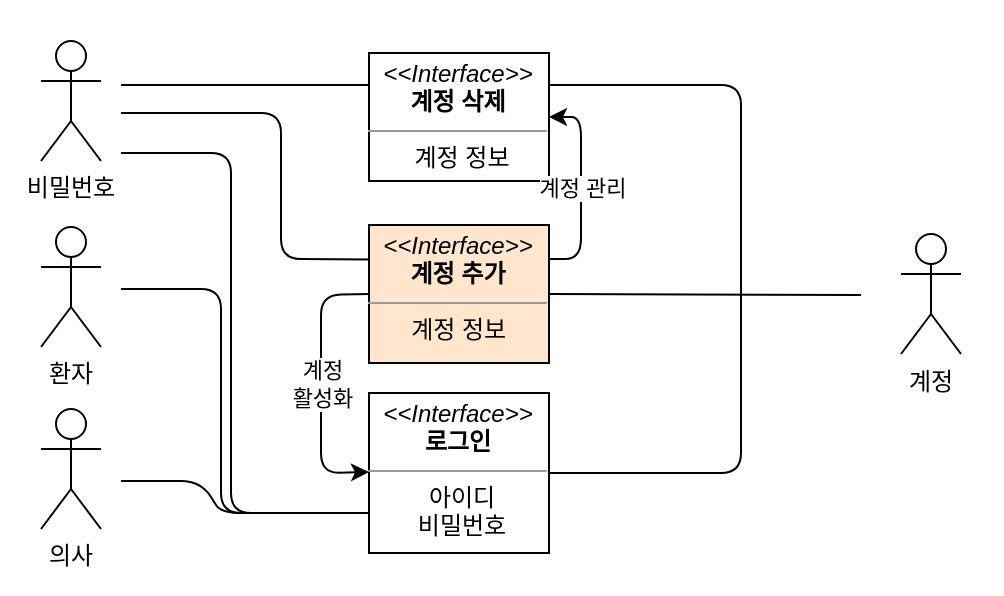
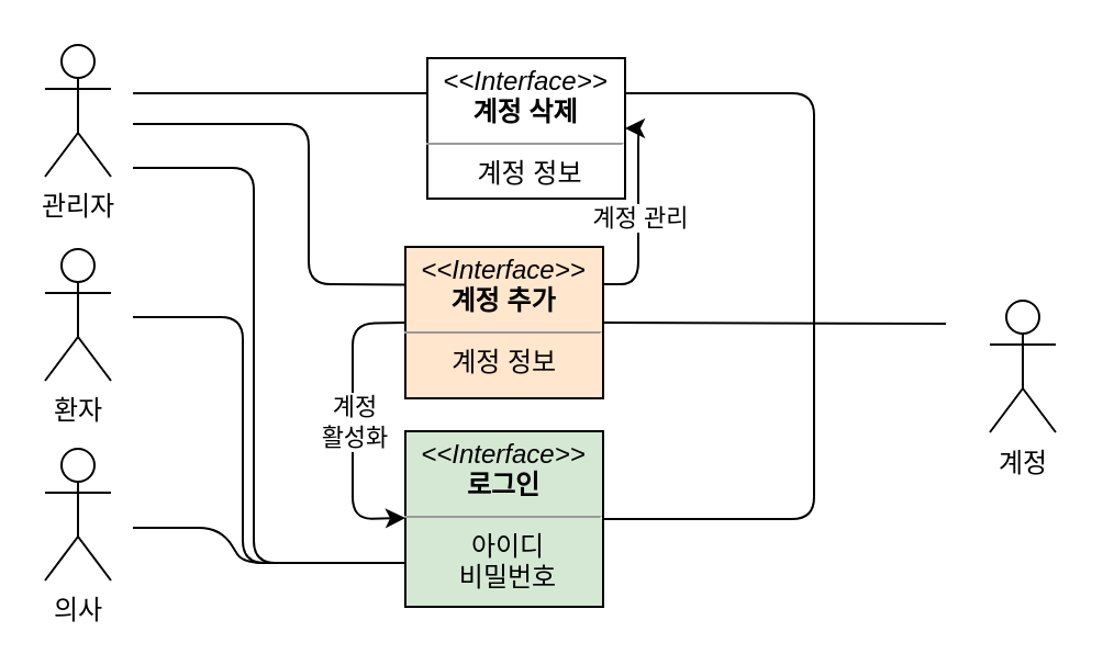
- <mxCell id="6" value="&lt;p style=&quot;margin: 4px 0px 0px&quot;&gt;&lt;i&gt;&amp;lt;&amp;lt;Interface&amp;gt;&amp;gt;&lt;/i&gt;&lt;br&gt;&lt;b&gt;계정 삭제&lt;/b&gt;&lt;/p&gt;&lt;hr size=&quot;1&quot;&gt;&lt;p style=&quot;margin: 0px ; margin-left: 4px&quot;&gt;계정 정보&lt;/p&gt;" style="verticalAlign=top;align=center;overflow=fill;fontSize=12;fontFamily=Helvetica;html=1;" vertex="1" parent="1"><mxGeometry x="184" y="26" width="90" height="64" as="geometry" /></mxCell>
+ <mxCell id="6" value="&lt;p style=&quot;margin: 4px 0px 0px&quot;&gt;&lt;i&gt;&amp;lt;&amp;lt;Interface&amp;gt;&amp;gt;&lt;/i&gt;&lt;br&gt;&lt;b&gt;계정 삭제&lt;/b&gt;&lt;/p&gt;&lt;hr size=&quot;1&quot;&gt;&lt;p style=&quot;margin: 0px ; margin-left: 4px&quot;&gt;계정 정보&lt;/p&gt;" style="verticalAlign=top;align=center;overflow=fill;fontSize=12;fontFamily=Helvetica;html=1;" vertex="1" parent="1"><mxGeometry x="194" y="26" width="90" height="64" as="geometry" /></mxCell>
- <mxCell id="2" value="비밀번호" style="shape=umlActor;verticalLabelPosition=bottom;verticalAlign=top;html=1;outlineConnect=0;" vertex="1" parent="1"><mxGeometry x="20" y="20" width="30" height="60" as="geometry" /></mxCell>
+ <mxCell id="2" value="관리자" style="shape=umlActor;verticalLabelPosition=bottom;verticalAlign=top;html=1;outlineConnect=0;" vertex="1" parent="1"><mxGeometry x="20" y="20" width="30" height="60" as="geometry" /></mxCell>
- <mxCell id="4" value="계정" style="shape=umlActor;verticalLabelPosition=bottom;verticalAlign=top;html=1;outlineConnect=0;" vertex="1" parent="1"><mxGeometry x="450" y="116.5" width="30" height="60" as="geometry" /></mxCell>
+ <mxCell id="4" value="계정" style="shape=umlActor;verticalLabelPosition=bottom;verticalAlign=top;html=1;outlineConnect=0;" vertex="1" parent="1"><mxGeometry x="450" y="136.5" width="30" height="60" as="geometry" /></mxCell>
- <mxCell id="7" value="&lt;p style=&quot;margin: 0px ; margin-top: 4px ; text-align: center&quot;&gt;&lt;i&gt;&amp;lt;&amp;lt;Interface&amp;gt;&amp;gt;&lt;/i&gt;&lt;br&gt;&lt;b&gt;로그인&lt;/b&gt;&lt;/p&gt;&lt;hr size=&quot;1&quot;&gt;&lt;p style=&quot;text-align: center ; margin: 0px 0px 0px 4px&quot;&gt;아이디&lt;/p&gt;&lt;p style=&quot;text-align: center ; margin: 0px 0px 0px 4px&quot;&gt;비밀번호&lt;/p&gt;" style="verticalAlign=top;align=left;overflow=fill;fontSize=12;fontFamily=Helvetica;html=1;" vertex="1" parent="1"><mxGeometry x="184" y="196" width="90" height="80" as="geometry" /></mxCell>
+ <mxCell id="7" value="&lt;p style=&quot;margin: 0px ; margin-top: 4px ; text-align: center&quot;&gt;&lt;i&gt;&amp;lt;&amp;lt;Interface&amp;gt;&amp;gt;&lt;/i&gt;&lt;br&gt;&lt;b&gt;로그인&lt;/b&gt;&lt;/p&gt;&lt;hr size=&quot;1&quot;&gt;&lt;p style=&quot;text-align: center ; margin: 0px 0px 0px 4px&quot;&gt;아이디&lt;/p&gt;&lt;p style=&quot;text-align: center ; margin: 0px 0px 0px 4px&quot;&gt;비밀번호&lt;/p&gt;" style="verticalAlign=top;align=left;overflow=fill;fontSize=12;fontFamily=Helvetica;html=1;fillColor=#d5e8d4;" vertex="1" parent="1"><mxGeometry x="184" y="196" width="90" height="80" as="geometry" /></mxCell>
